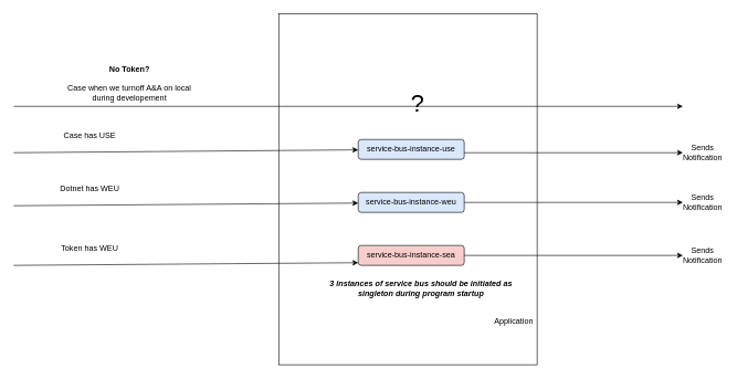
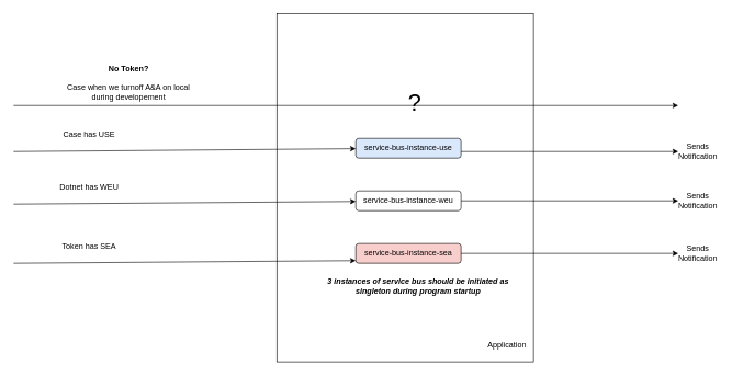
- <mxCell id="4" value="&lt;span style=&quot;font-weight: 400;&quot;&gt;service-bus-instance-weu&lt;/span&gt;" style="rounded=1;whiteSpace=wrap;html=1;fontStyle=1;fillColor=#dae8fc;" vertex="1" parent="1"><mxGeometry x="540" y="290" width="160" height="30" as="geometry" /></mxCell>
+ <mxCell id="4" value="&lt;span style=&quot;font-weight: 400;&quot;&gt;service-bus-instance-weu&lt;/span&gt;" style="rounded=1;whiteSpace=wrap;html=1;fontStyle=1" vertex="1" parent="1"><mxGeometry x="540" y="290" width="160" height="30" as="geometry" /></mxCell>
- <mxCell id="12" value="Token has WEU" style="text;html=1;align=center;verticalAlign=middle;whiteSpace=wrap;rounded=0;" vertex="1" parent="1"><mxGeometry x="20" y="360" width="230" height="30" as="geometry" /></mxCell>
+ <mxCell id="12" value="Token has SEA" style="text;html=1;align=center;verticalAlign=middle;whiteSpace=wrap;rounded=0;" vertex="1" parent="1"><mxGeometry x="20" y="360" width="230" height="30" as="geometry" /></mxCell>
- <mxCell id="6" value="Application" style="text;html=1;align=center;verticalAlign=middle;whiteSpace=wrap;rounded=0;" vertex="1" parent="1"><mxGeometry x="745" y="470" width="60" height="30" as="geometry" /></mxCell>
+ <mxCell id="6" value="Application" style="text;html=1;align=center;verticalAlign=middle;whiteSpace=wrap;rounded=0;" vertex="1" parent="1"><mxGeometry x="740" y="510" width="60" height="30" as="geometry" /></mxCell>
